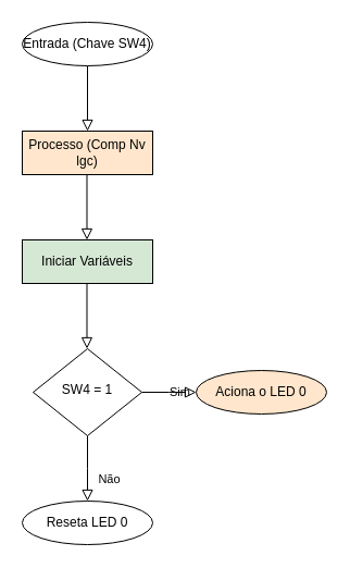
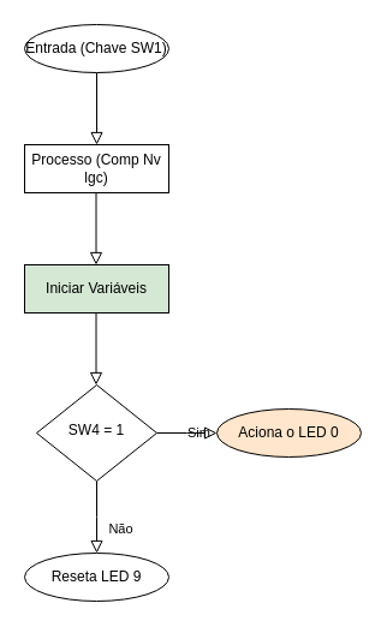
- <mxCell id="10" value="&lt;span&gt;Entrada (Chave SW4)&lt;/span&gt;" style="ellipse;whiteSpace=wrap;html=1;" vertex="1" parent="1"><mxGeometry x="20" y="20" width="120" height="40" as="geometry" /></mxCell>
+ <mxCell id="10" value="&lt;span&gt;Entrada (Chave SW1)&lt;/span&gt;" style="ellipse;whiteSpace=wrap;html=1;" vertex="1" parent="1"><mxGeometry x="20" y="20" width="120" height="40" as="geometry" /></mxCell>
- <mxCell id="8" value="Processo (Comp Nv lgc)" style="rounded=0;whiteSpace=wrap;html=1;fillColor=#ffe6cc;" vertex="1" parent="1"><mxGeometry x="20" y="120" width="120" height="40" as="geometry" /></mxCell>
+ <mxCell id="8" value="Processo (Comp Nv lgc)" style="rounded=0;whiteSpace=wrap;html=1;" vertex="1" parent="1"><mxGeometry x="20" y="120" width="120" height="40" as="geometry" /></mxCell>
- <mxCell id="12" value="&lt;span&gt;Reseta LED 0&lt;/span&gt;" style="ellipse;whiteSpace=wrap;html=1;" vertex="1" parent="1"><mxGeometry x="20" y="460" width="120" height="40" as="geometry" /></mxCell>
+ <mxCell id="12" value="&lt;span&gt;Reseta LED 9&lt;/span&gt;" style="ellipse;whiteSpace=wrap;html=1;" vertex="1" parent="1"><mxGeometry x="20" y="460" width="120" height="40" as="geometry" /></mxCell>
